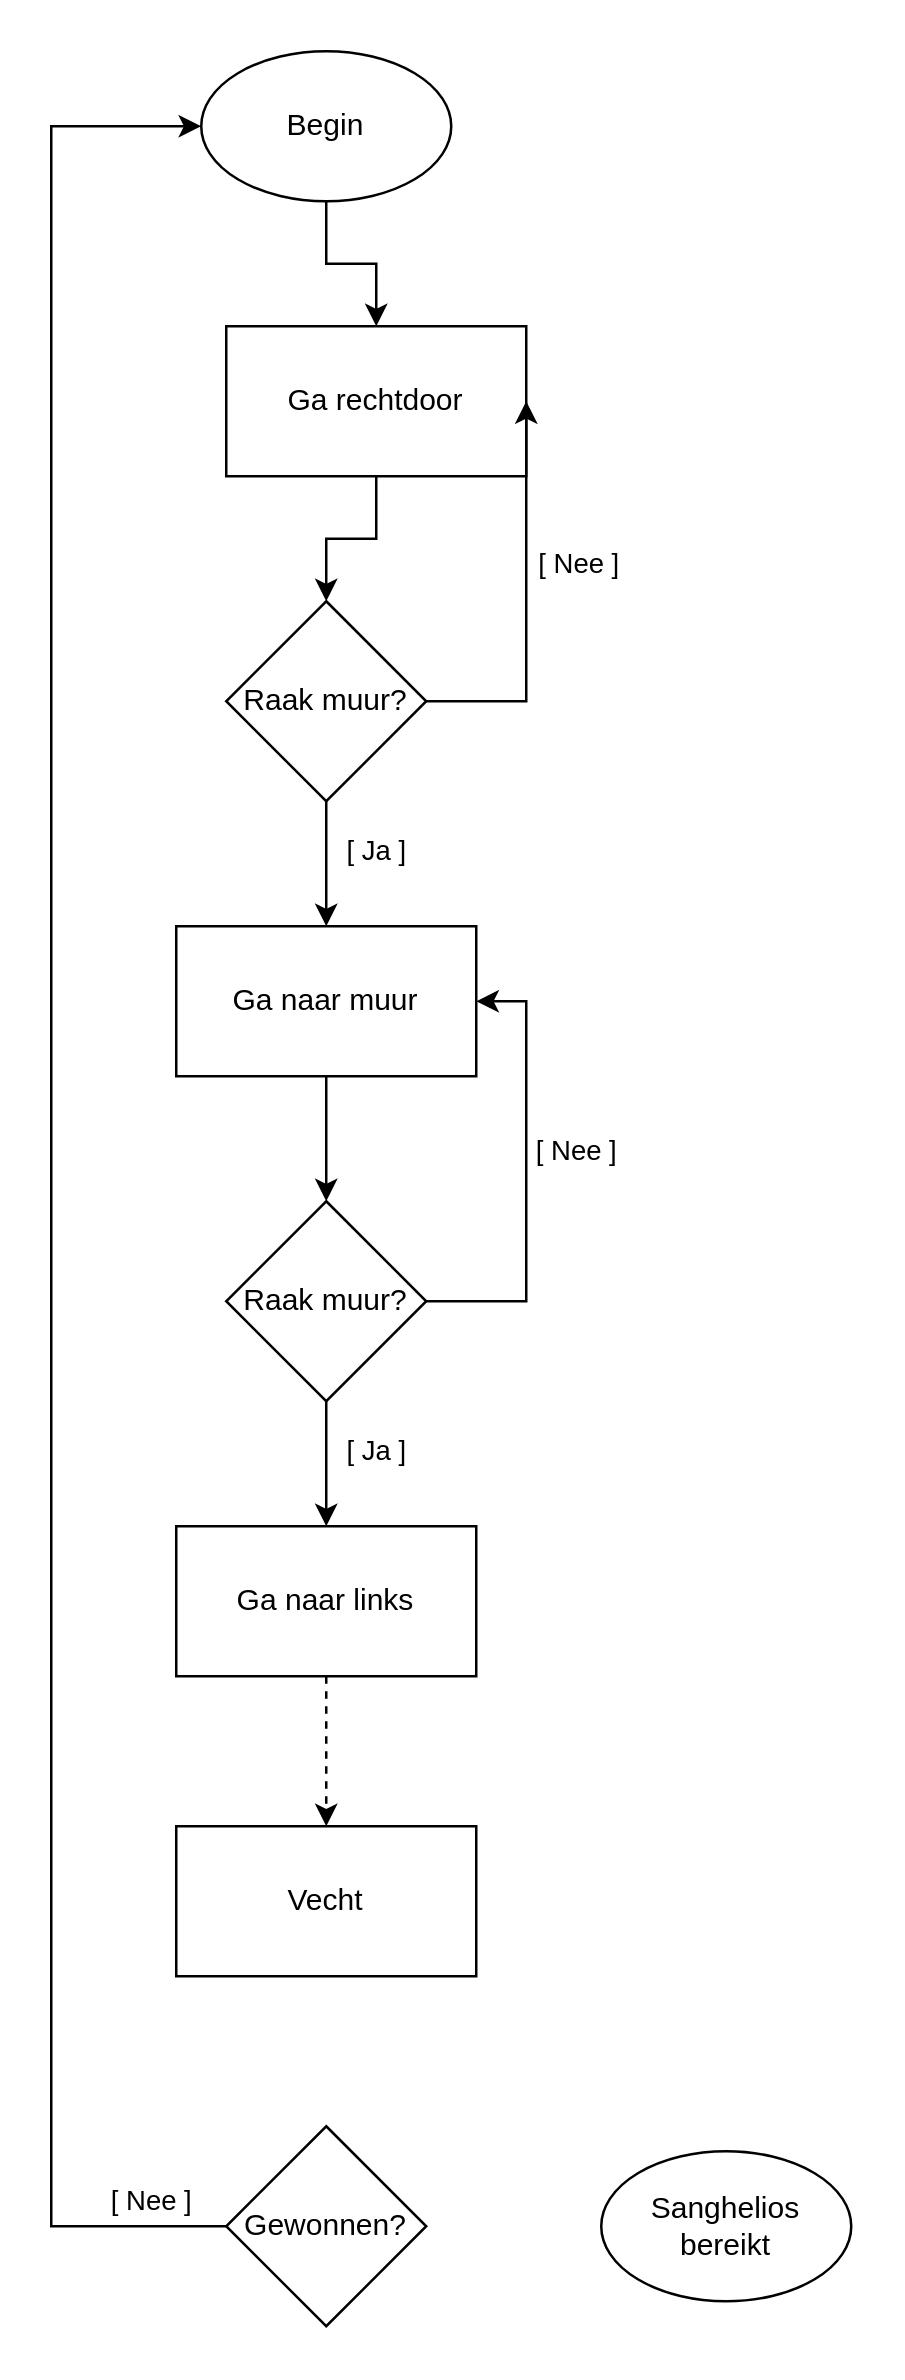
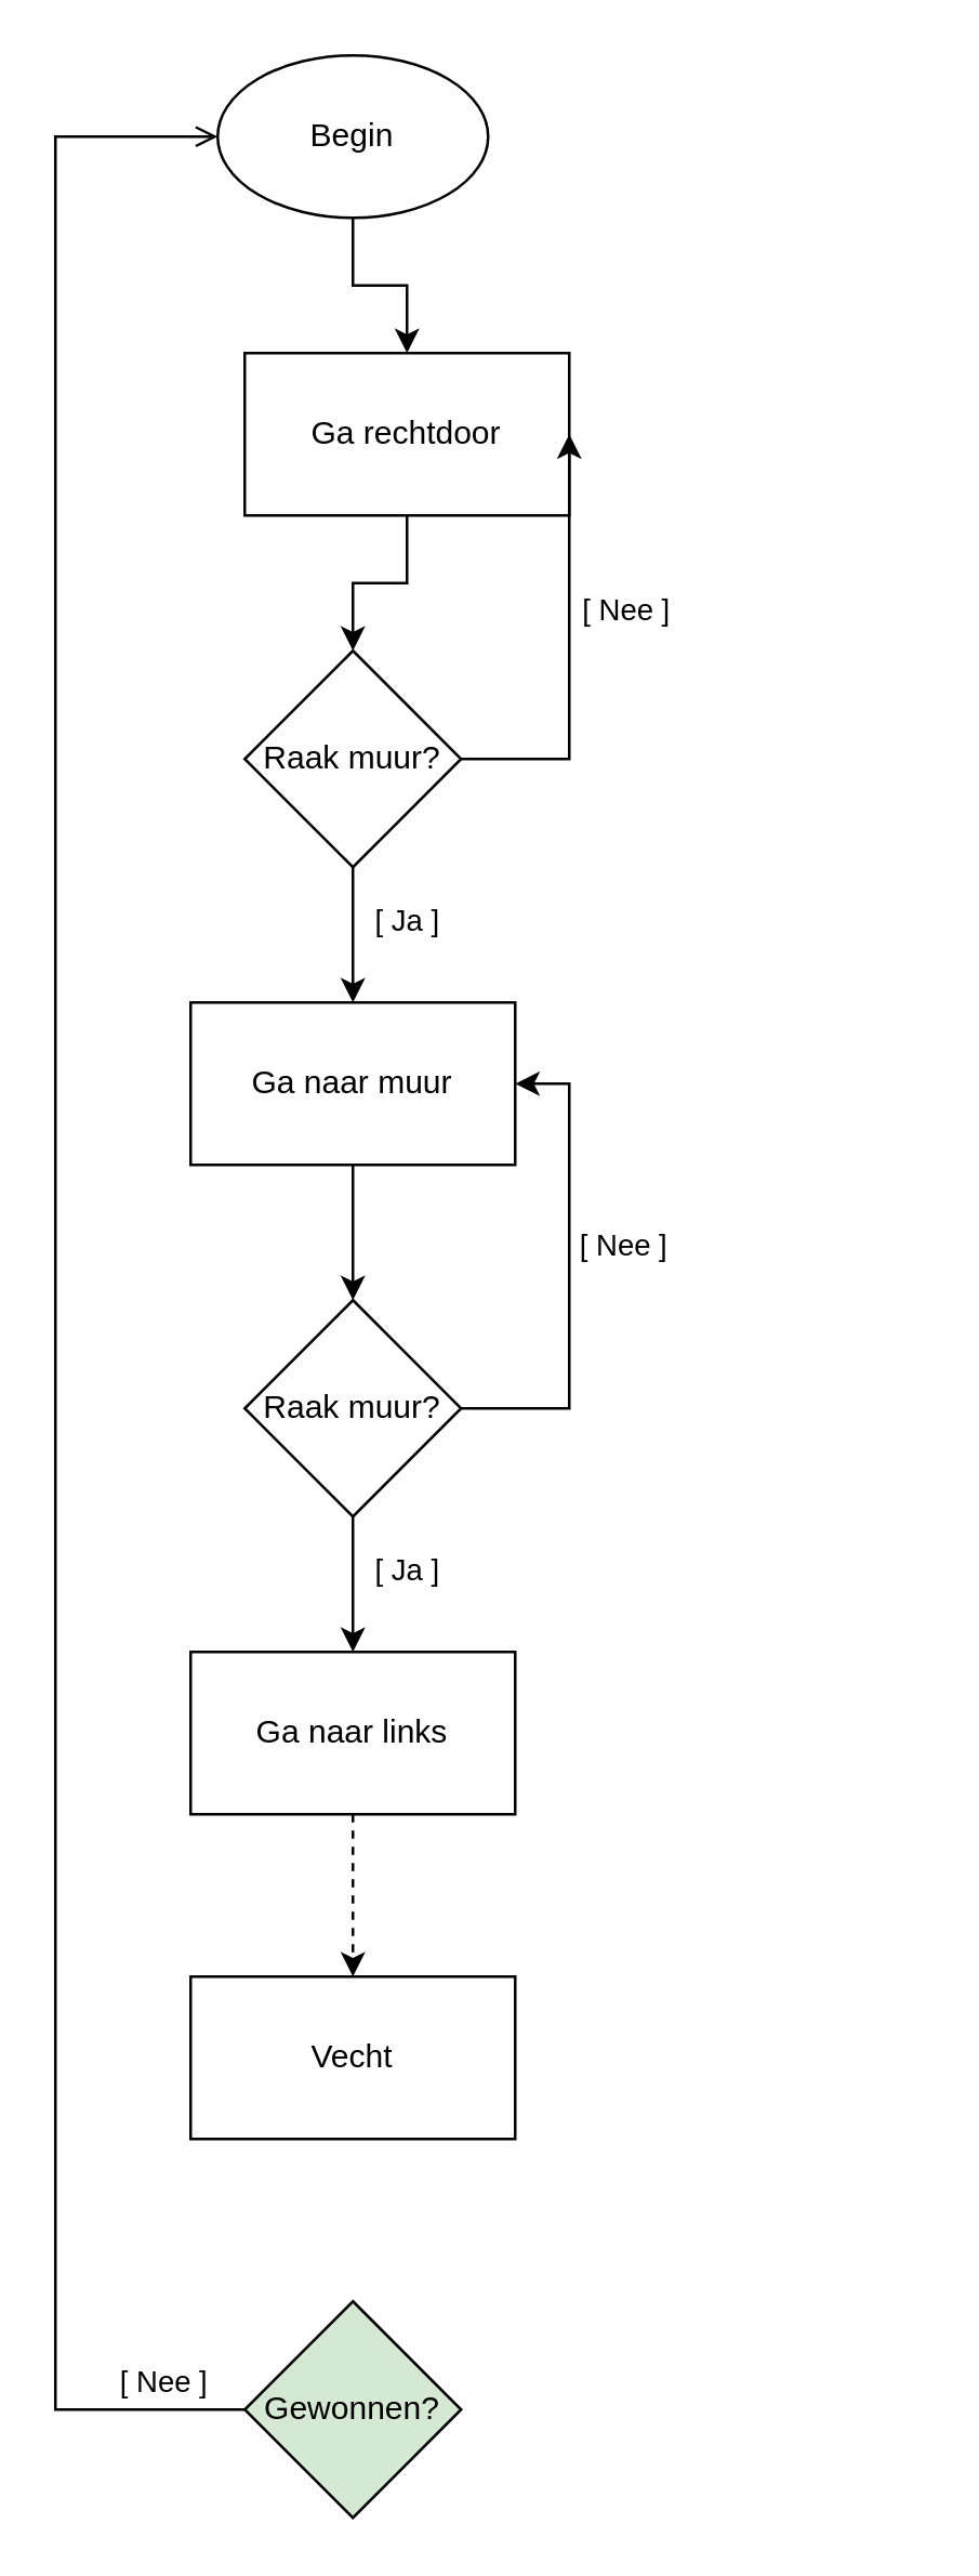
- <mxCell id="18" value="[ Nee ]" style="edgeStyle=orthogonalEdgeStyle;rounded=0;orthogonalLoop=1;jettySize=auto;html=1;" edge="1" parent="1" source="19" target="3"><mxGeometry x="-0.938" y="-10" relative="1" as="geometry"><Array as="points"><mxPoint x="20" y="890" /><mxPoint x="20" y="50" /></Array><mxPoint as="offset" /></mxGeometry></mxCell>
+ <mxCell id="18" value="[ Nee ]" style="edgeStyle=orthogonalEdgeStyle;rounded=0;orthogonalLoop=1;jettySize=auto;html=1;endArrow=open;" edge="1" parent="1" source="19" target="3"><mxGeometry x="-0.938" y="-10" relative="1" as="geometry"><Array as="points"><mxPoint x="20" y="890" /><mxPoint x="20" y="50" /></Array><mxPoint as="offset" /></mxGeometry></mxCell>
- <mxCell id="19" value="Gewonnen?" style="rhombus;whiteSpace=wrap;html=1;" vertex="1" parent="1"><mxGeometry x="90" y="850" width="80" height="80" as="geometry" /></mxCell>
+ <mxCell id="19" value="Gewonnen?" style="rhombus;whiteSpace=wrap;html=1;fillColor=#d5e8d4;" vertex="1" parent="1"><mxGeometry x="90" y="850" width="80" height="80" as="geometry" /></mxCell>
- <mxCell id="20" value="Sanghelios bereikt" style="ellipse;whiteSpace=wrap;html=1;" vertex="1" parent="1"><mxGeometry x="240" y="860" width="100" height="60" as="geometry" /></mxCell>
